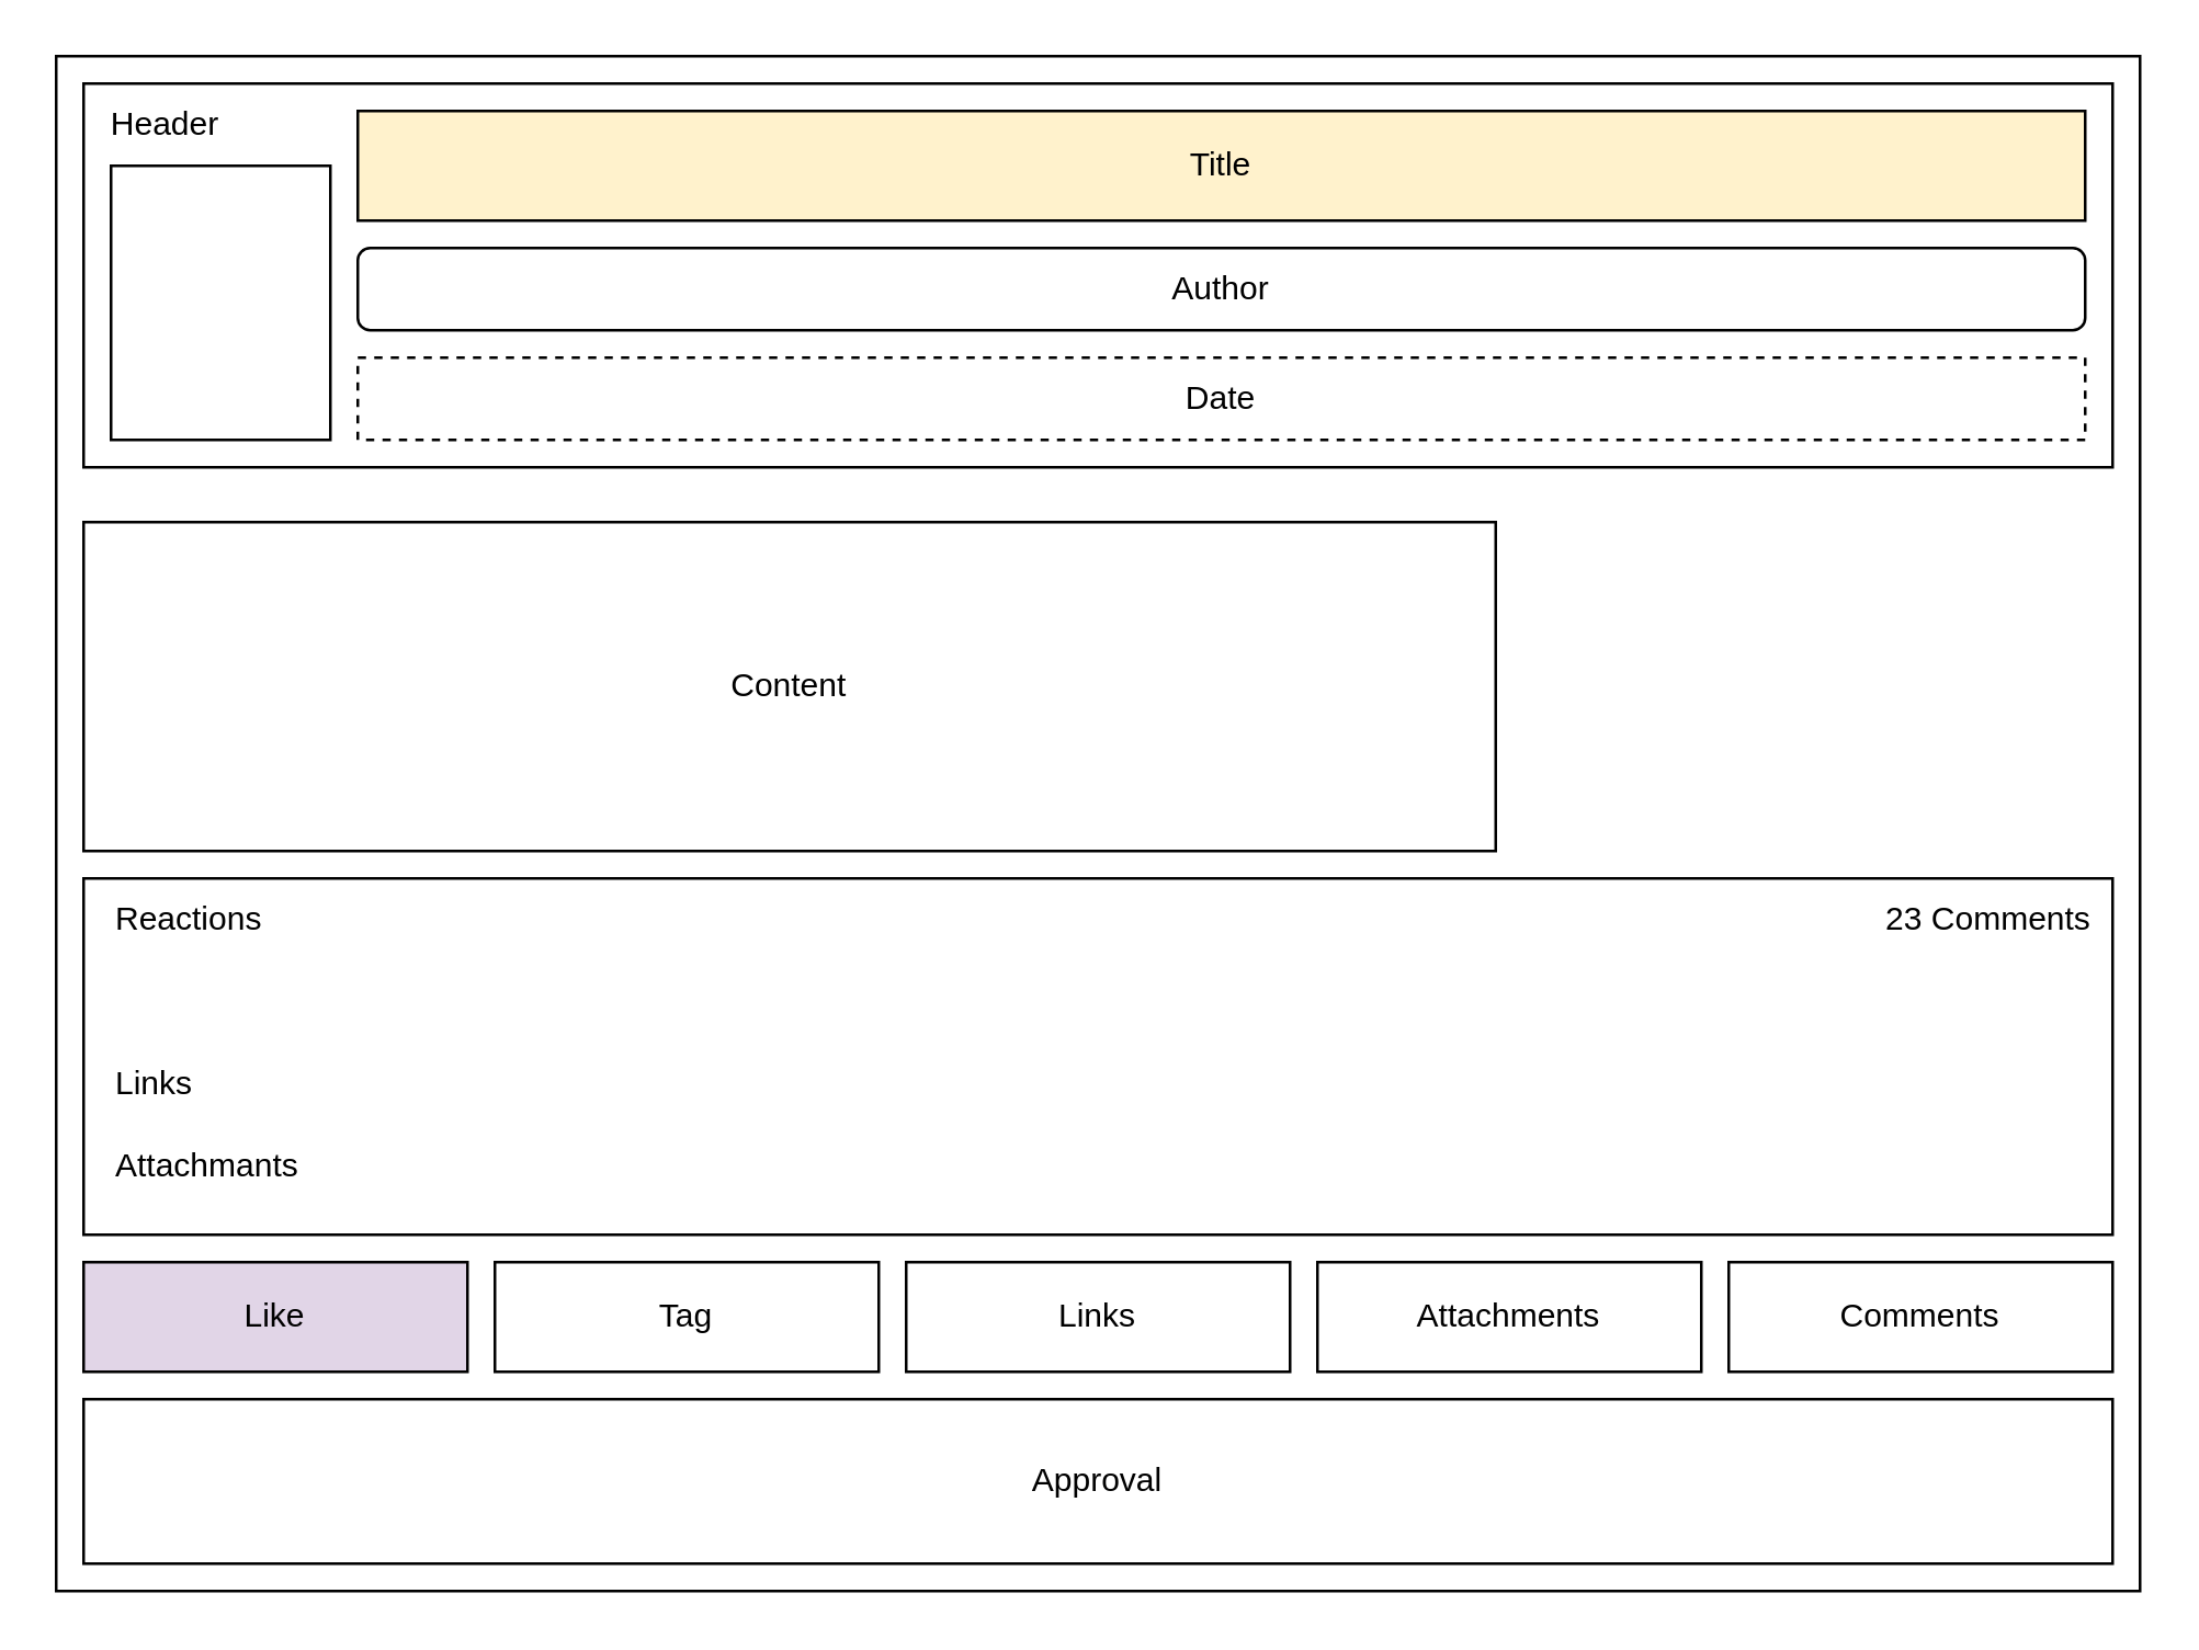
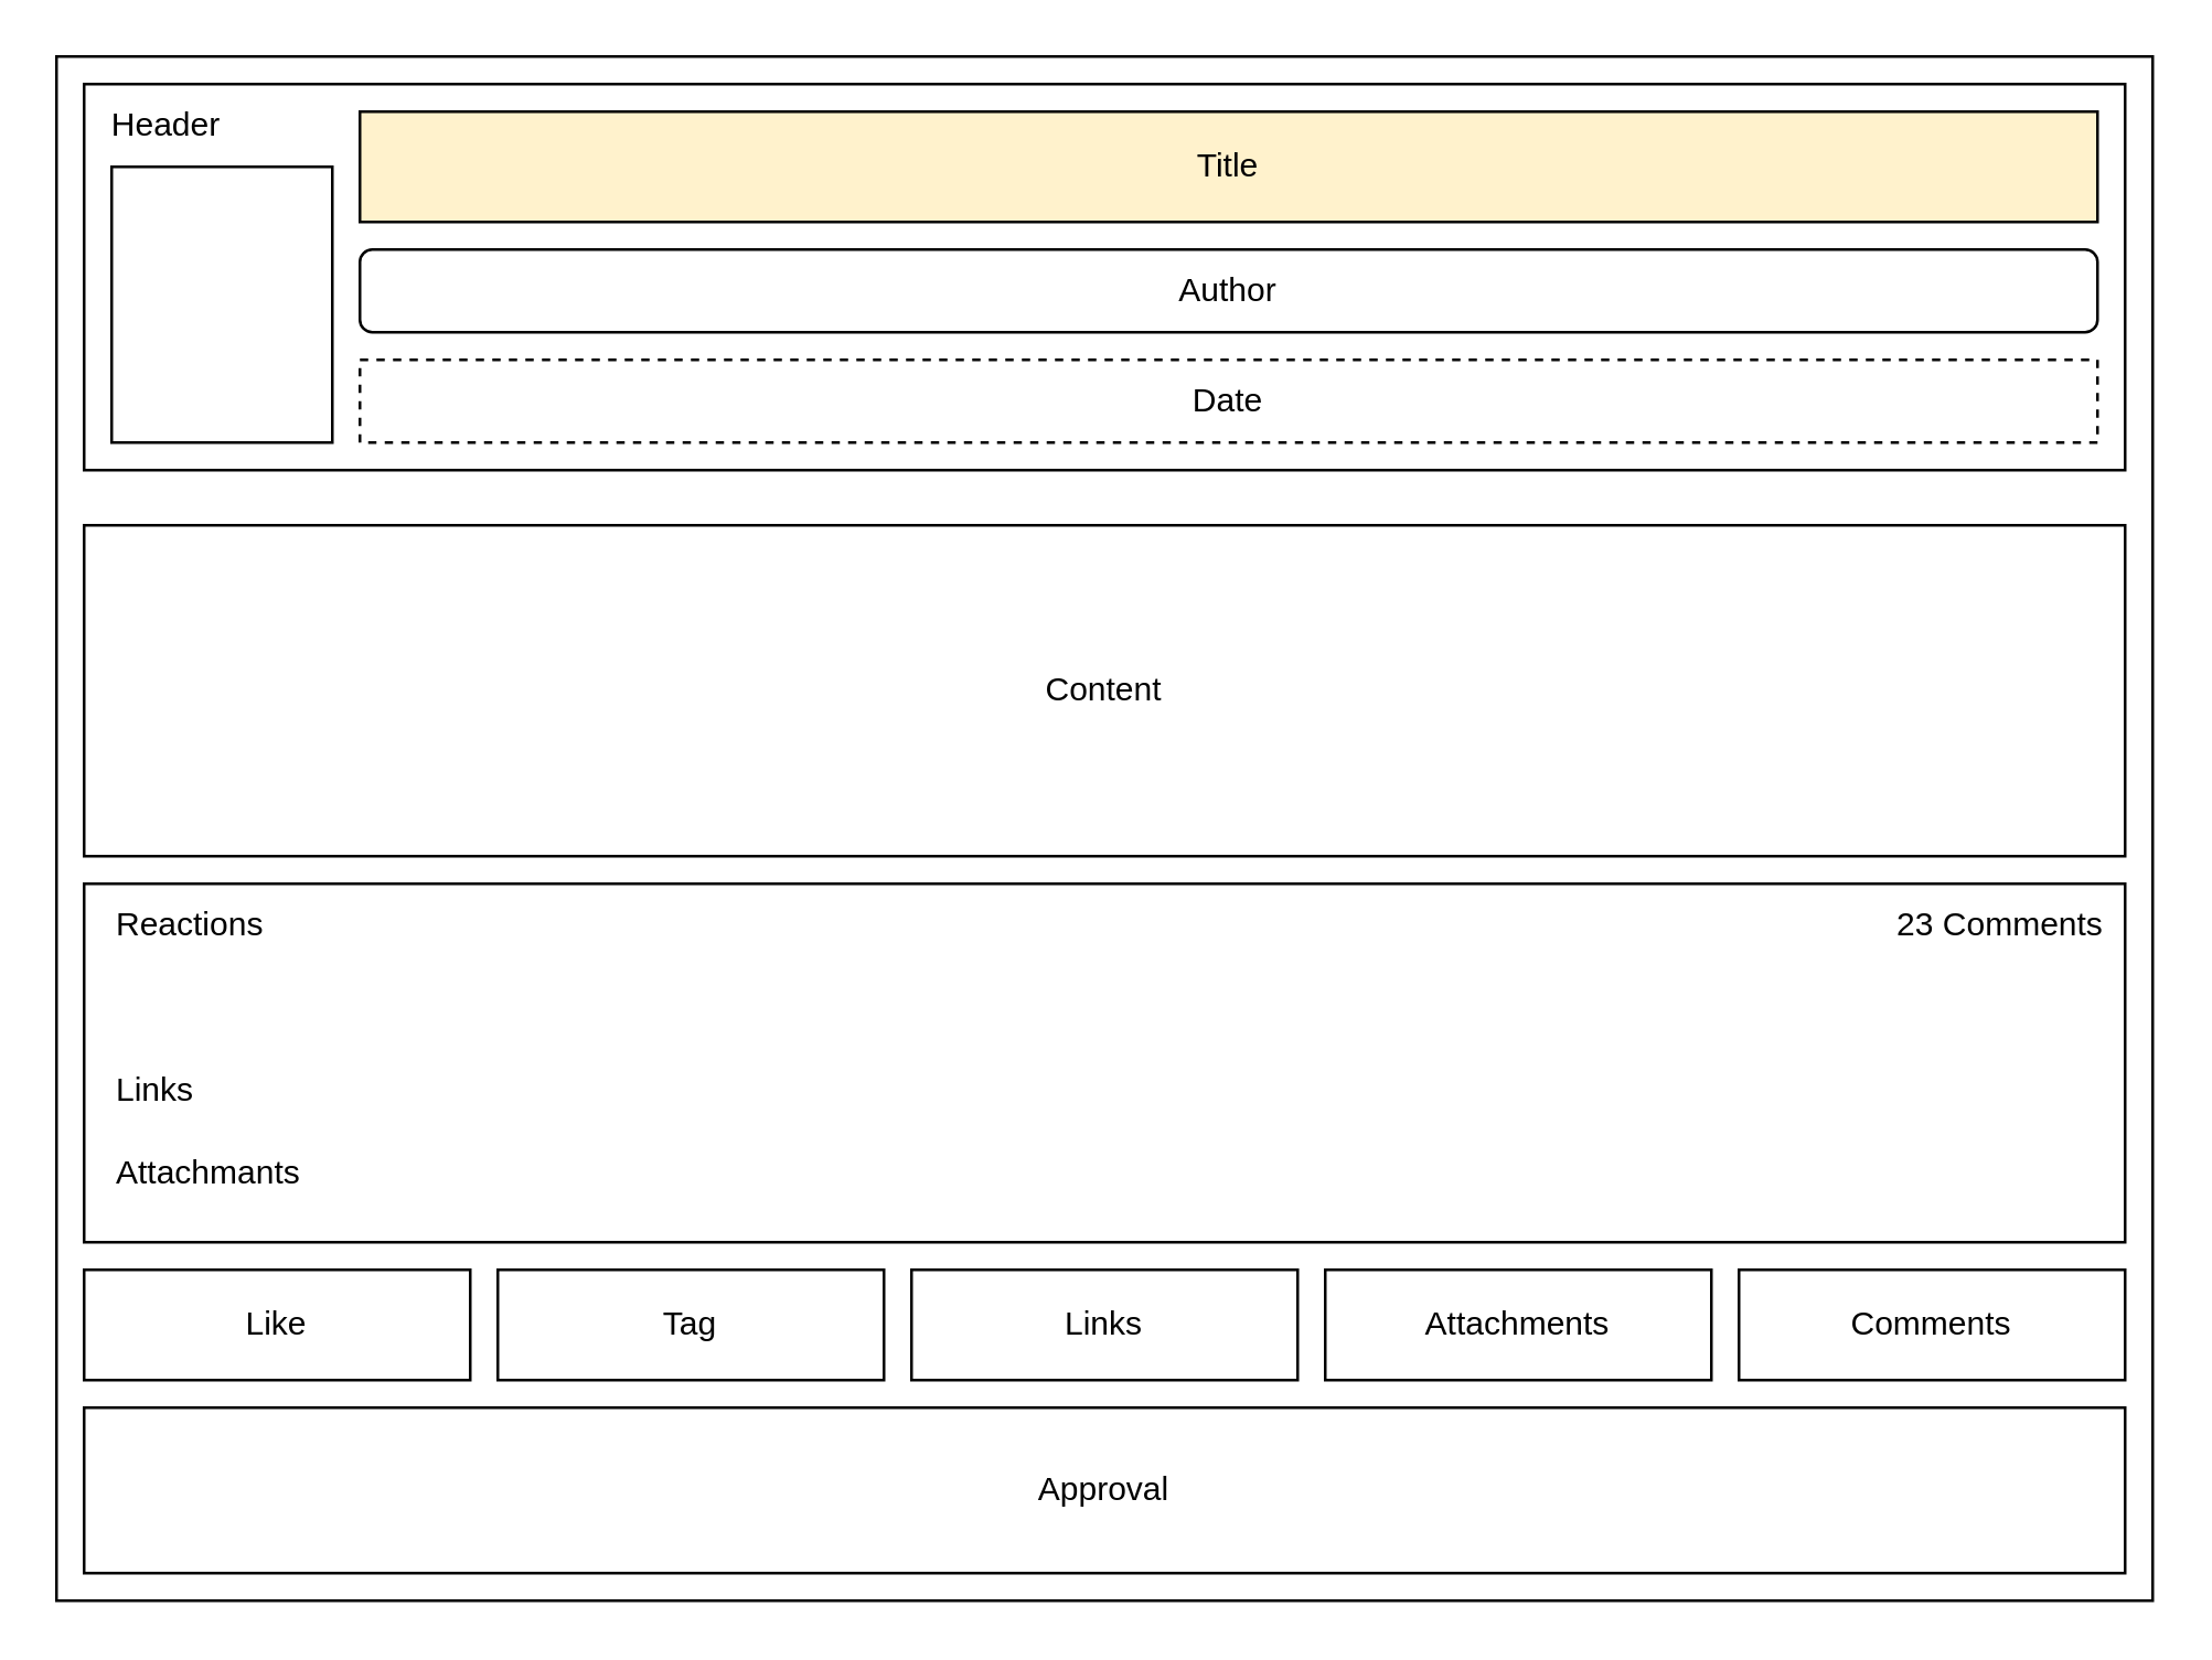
- <mxCell id="9" value="Content" style="rounded=0;whiteSpace=wrap;html=1;" vertex="1" parent="1"><mxGeometry x="30" y="190" width="515" height="120" as="geometry" /></mxCell>
+ <mxCell id="9" value="Content" style="rounded=0;whiteSpace=wrap;html=1;" vertex="1" parent="1"><mxGeometry x="30" y="190" width="740" height="120" as="geometry" /></mxCell>
- <mxCell id="10" value="Like" style="rounded=0;whiteSpace=wrap;html=1;fillColor=#e1d5e7;" vertex="1" parent="1"><mxGeometry x="30" y="460" width="140" height="40" as="geometry" /></mxCell>
+ <mxCell id="10" value="Like" style="rounded=0;whiteSpace=wrap;html=1;" vertex="1" parent="1"><mxGeometry x="30" y="460" width="140" height="40" as="geometry" /></mxCell>
